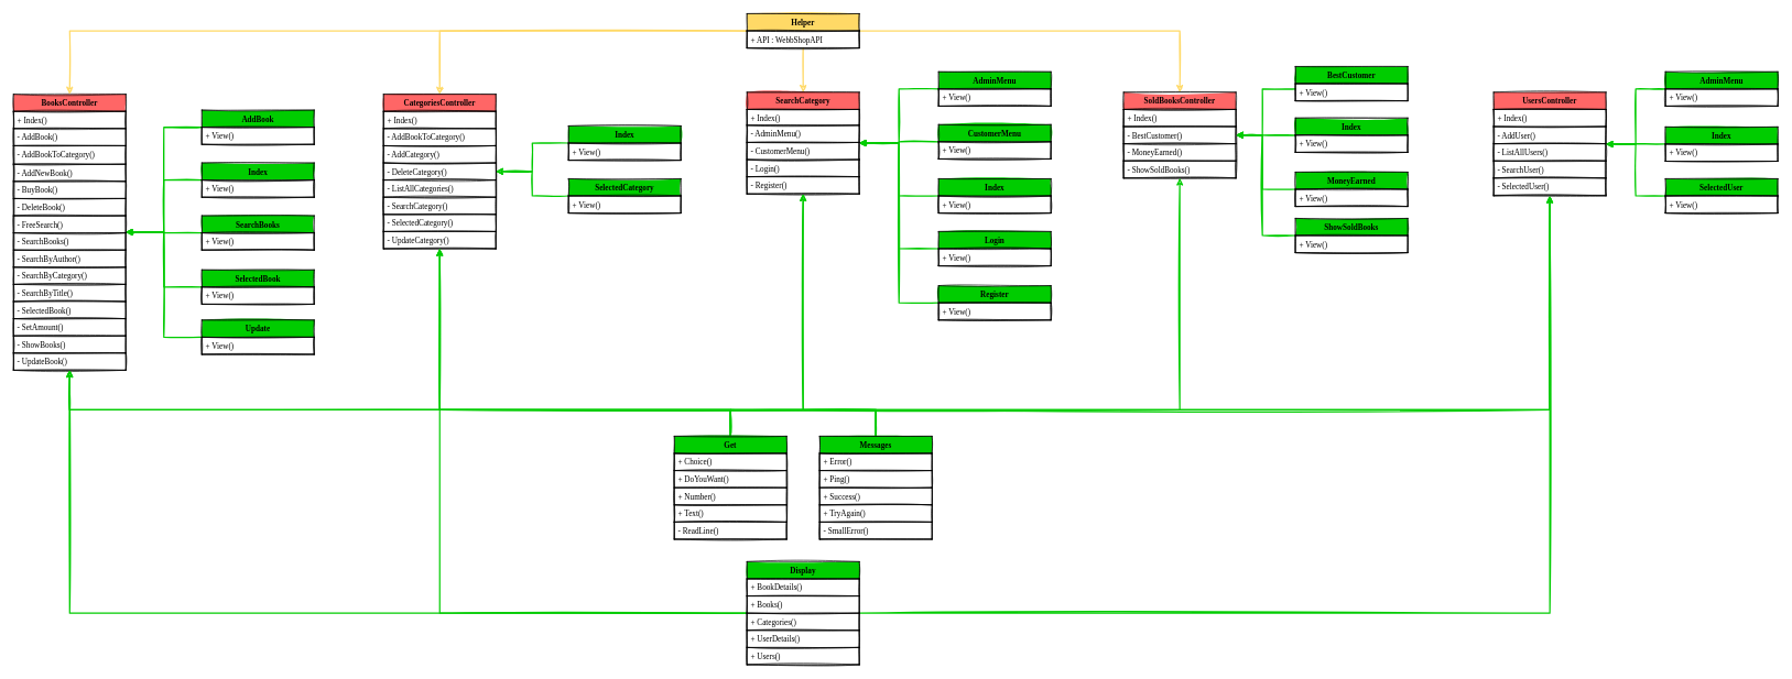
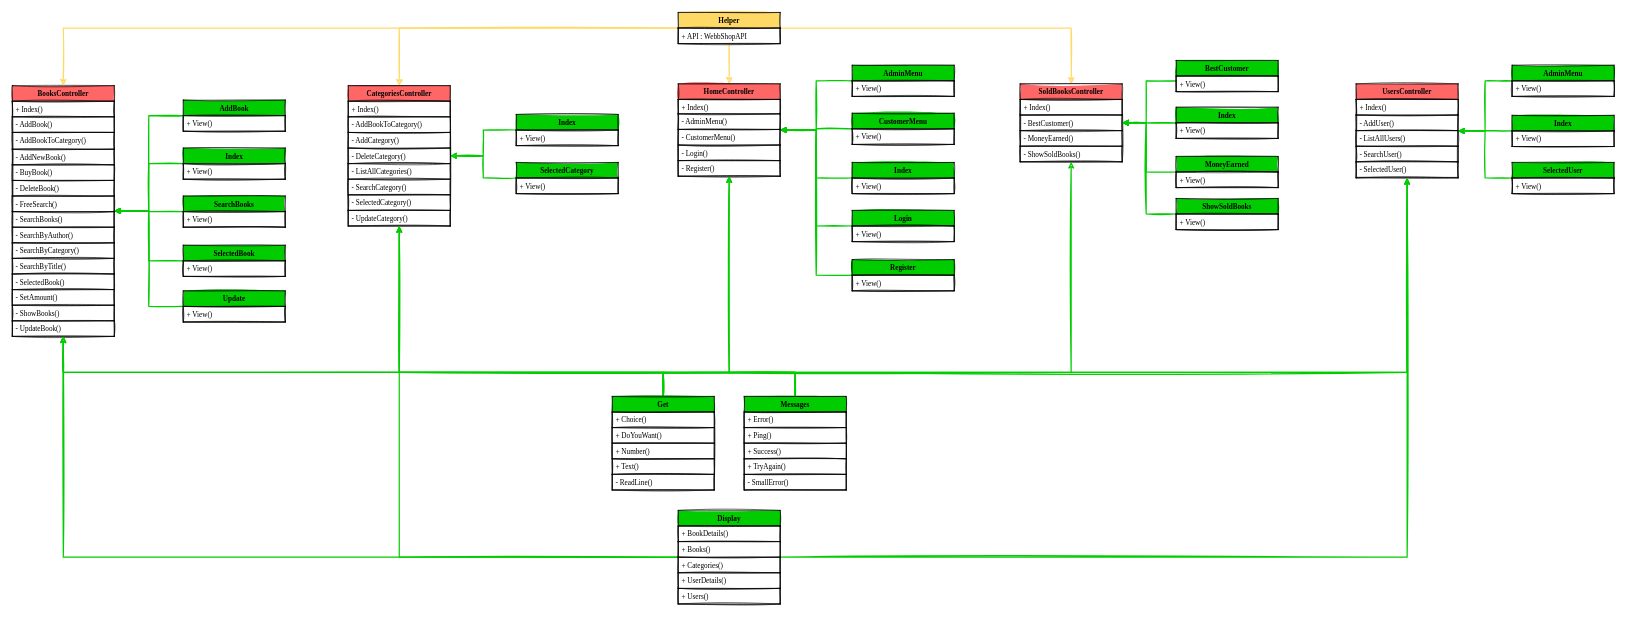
- <mxCell id="27" value="SearchCategory" style="swimlane;fontStyle=1;align=center;verticalAlign=top;childLayout=stackLayout;horizontal=1;startSize=26;horizontalStack=0;resizeParent=1;resizeLast=0;collapsible=1;marginBottom=0;rounded=0;shadow=0;strokeWidth=1;sketch=1;fontFamily=Comic Sans MS;fillColor=#FF6666;fillStyle=solid;" parent="1" vertex="1"><mxGeometry x="1130" y="139" width="170" height="154" as="geometry"><mxRectangle x="230" y="140" width="160" height="26" as="alternateBounds" /></mxGeometry></mxCell>
+ <mxCell id="27" value="HomeController" style="swimlane;fontStyle=1;align=center;verticalAlign=top;childLayout=stackLayout;horizontal=1;startSize=26;horizontalStack=0;resizeParent=1;resizeLast=0;collapsible=1;marginBottom=0;rounded=0;shadow=0;strokeWidth=1;sketch=1;fontFamily=Comic Sans MS;fillColor=#FF6666;fillStyle=solid;" parent="1" vertex="1"><mxGeometry x="1130" y="139" width="170" height="154" as="geometry"><mxRectangle x="230" y="140" width="160" height="26" as="alternateBounds" /></mxGeometry></mxCell>
